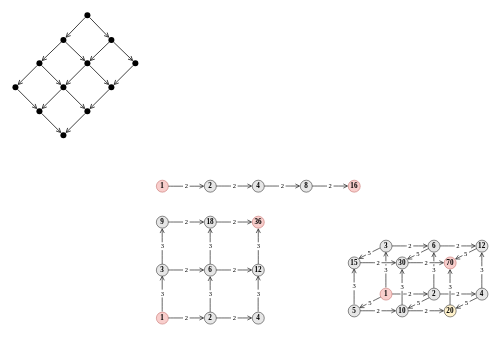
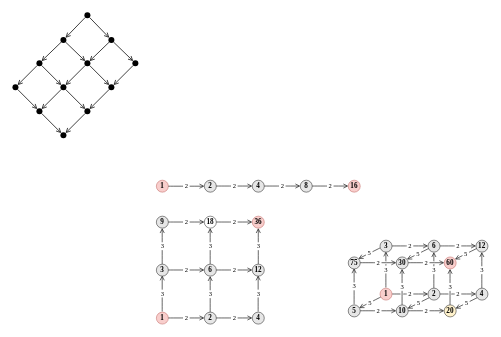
- <mxCell id="48" value="&lt;font face=&quot;Times New Roman&quot;&gt;&lt;b&gt;18&lt;/b&gt;&lt;/font&gt;" style="ellipse;whiteSpace=wrap;html=1;aspect=fixed;strokeWidth=0.75;fillColor=#E6E6E6;" vertex="1" parent="1"><mxGeometry x="340" y="360" width="20" height="20" as="geometry" /></mxCell>
+ <mxCell id="48" value="&lt;font face=&quot;Times New Roman&quot;&gt;&lt;b&gt;18&lt;/b&gt;&lt;/font&gt;" style="ellipse;whiteSpace=wrap;html=1;aspect=fixed;strokeWidth=0.75;fillColor=#ffffff;" vertex="1" parent="1"><mxGeometry x="340" y="360" width="20" height="20" as="geometry" /></mxCell>
- <mxCell id="74" value="&lt;font face=&quot;Times New Roman&quot;&gt;&lt;b&gt;15&lt;/b&gt;&lt;/font&gt;" style="ellipse;whiteSpace=wrap;html=1;aspect=fixed;strokeWidth=0.75;fillColor=#E6E6E6;" vertex="1" parent="1"><mxGeometry x="580" y="428" width="20" height="20" as="geometry" /></mxCell>
+ <mxCell id="74" value="&lt;font face=&quot;Times New Roman&quot;&gt;&lt;b&gt;75&lt;/b&gt;&lt;/font&gt;" style="ellipse;whiteSpace=wrap;html=1;aspect=fixed;strokeWidth=0.75;fillColor=#E6E6E6;" vertex="1" parent="1"><mxGeometry x="580" y="428" width="20" height="20" as="geometry" /></mxCell>
- <mxCell id="91" value="&lt;font face=&quot;Times New Roman&quot;&gt;&lt;b&gt;70&lt;/b&gt;&lt;/font&gt;" style="ellipse;whiteSpace=wrap;html=1;aspect=fixed;strokeWidth=0.75;fillColor=#f8cecc;strokeColor=#b85450;" vertex="1" parent="1"><mxGeometry x="740" y="428" width="20" height="20" as="geometry" /></mxCell>
+ <mxCell id="91" value="&lt;font face=&quot;Times New Roman&quot;&gt;&lt;b&gt;60&lt;/b&gt;&lt;/font&gt;" style="ellipse;whiteSpace=wrap;html=1;aspect=fixed;strokeWidth=0.75;fillColor=#f8cecc;strokeColor=#b85450;" vertex="1" parent="1"><mxGeometry x="740" y="428" width="20" height="20" as="geometry" /></mxCell>
